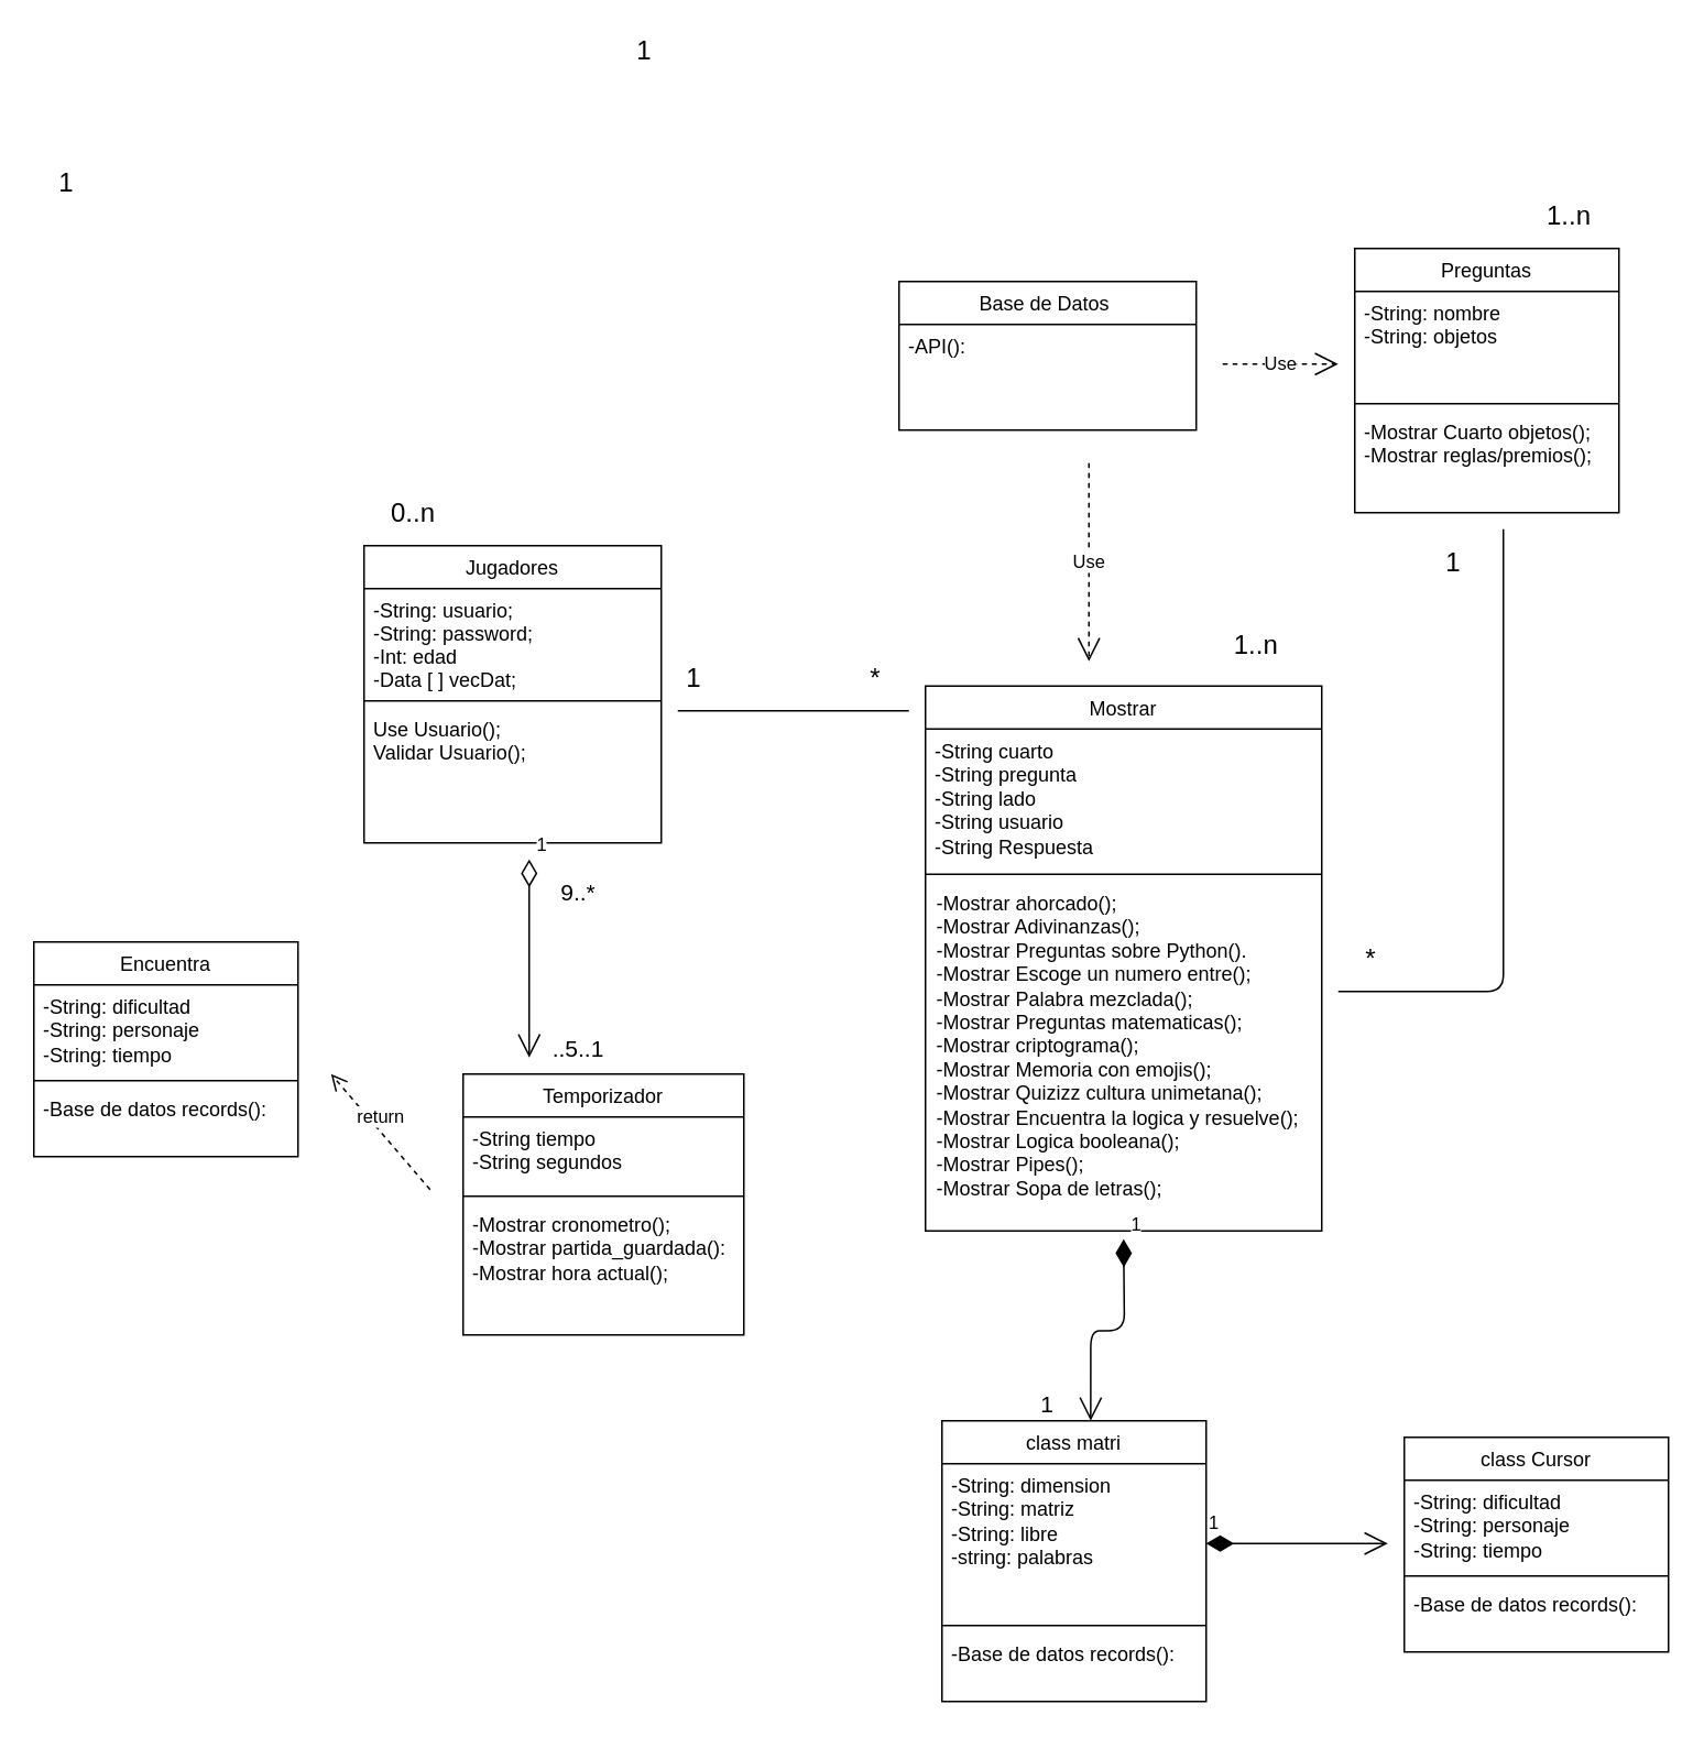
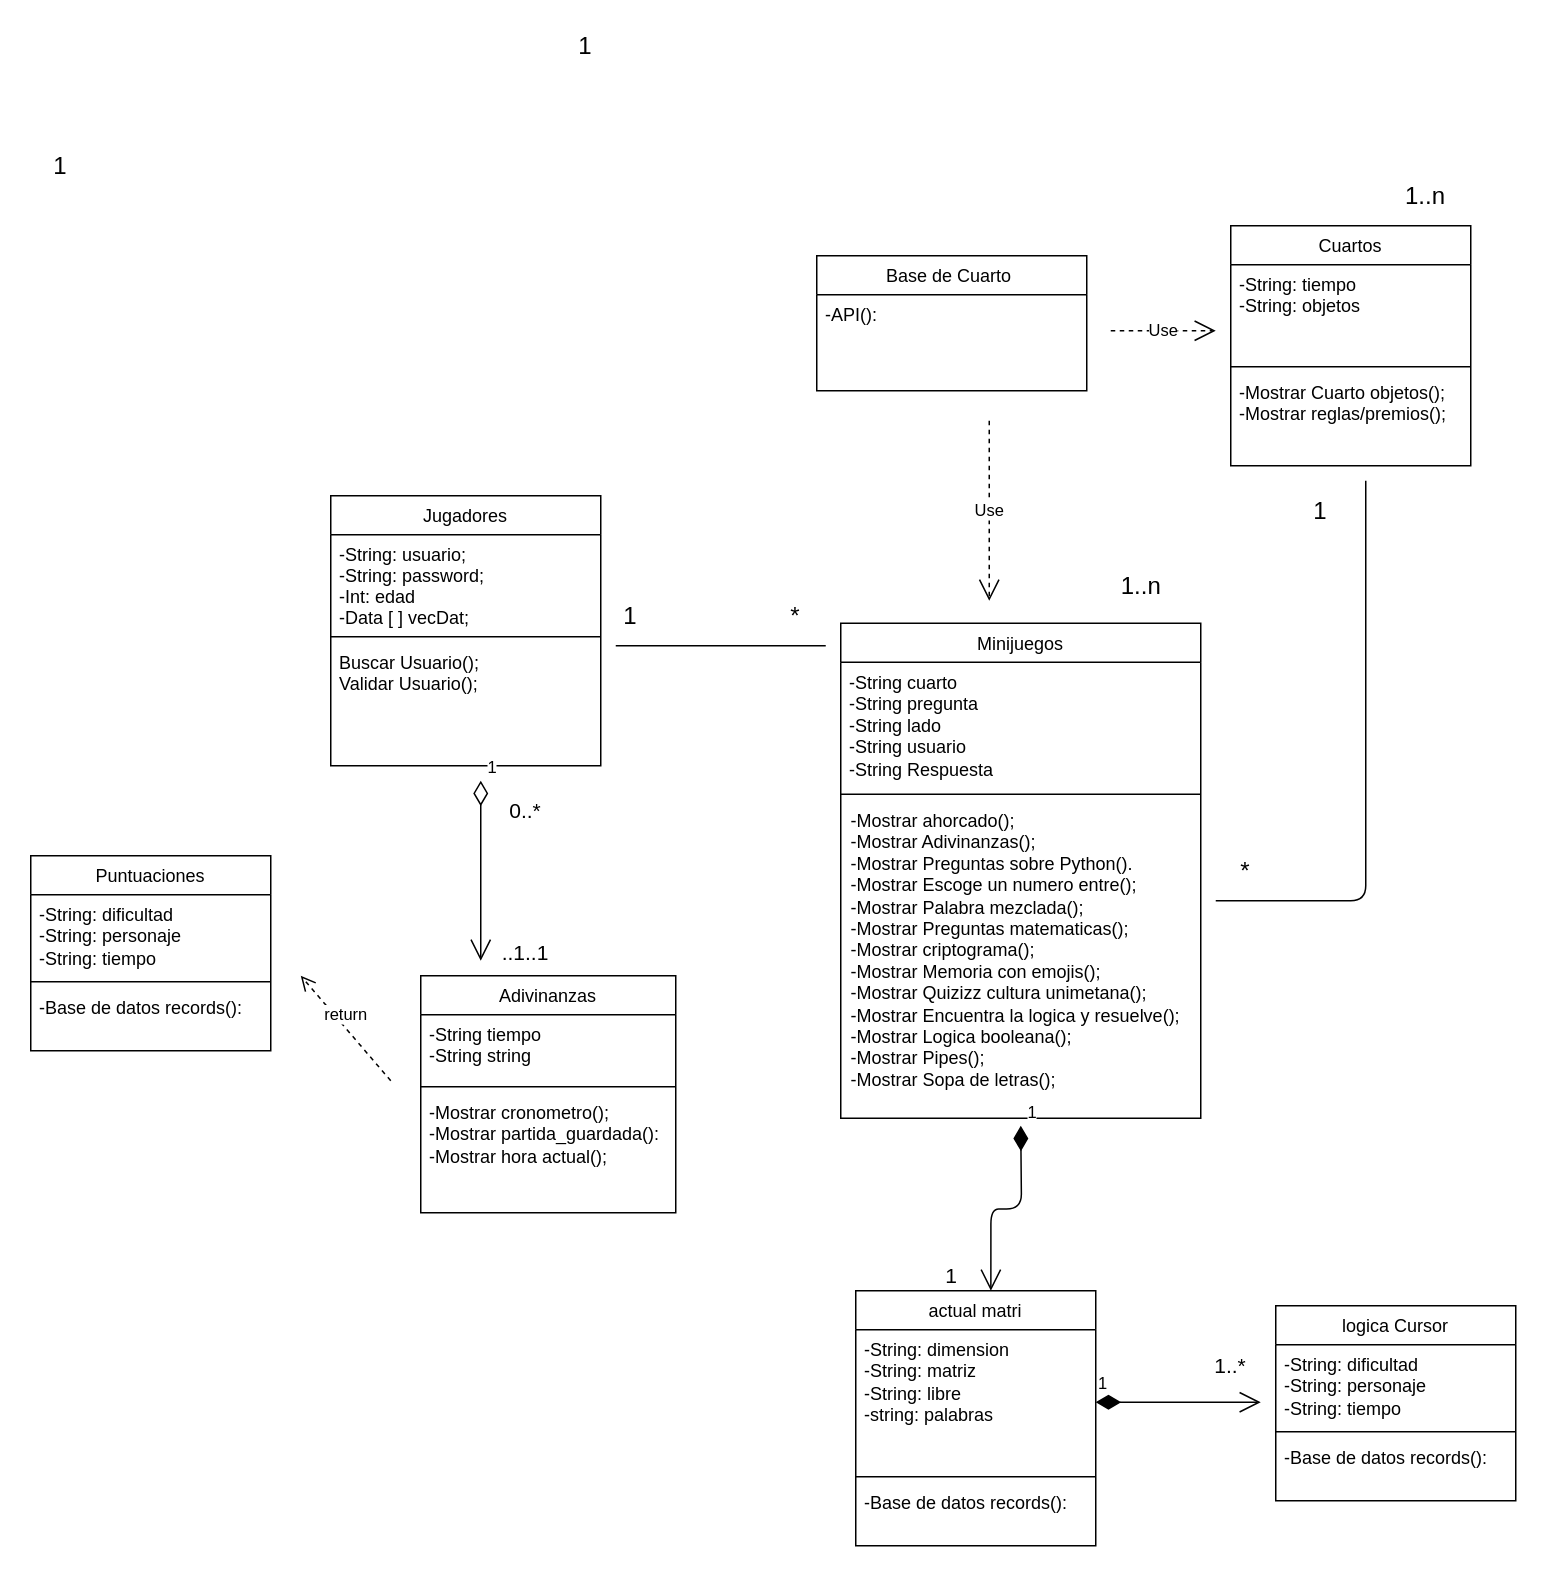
- <mxCell id="10" value="Preguntas" style="swimlane;fontStyle=0;align=center;verticalAlign=top;childLayout=stackLayout;horizontal=1;startSize=26;horizontalStack=0;resizeParent=1;resizeLast=0;collapsible=1;marginBottom=0;rounded=0;shadow=0;strokeWidth=1;" parent="1" vertex="1"><mxGeometry x="820" y="150" width="160" height="160" as="geometry"><mxRectangle x="130" y="380" width="160" height="26" as="alternateBounds" /></mxGeometry></mxCell>
+ <mxCell id="10" value="Cuartos" style="swimlane;fontStyle=0;align=center;verticalAlign=top;childLayout=stackLayout;horizontal=1;startSize=26;horizontalStack=0;resizeParent=1;resizeLast=0;collapsible=1;marginBottom=0;rounded=0;shadow=0;strokeWidth=1;" parent="1" vertex="1"><mxGeometry x="820" y="150" width="160" height="160" as="geometry"><mxRectangle x="130" y="380" width="160" height="26" as="alternateBounds" /></mxGeometry></mxCell>
- <mxCell id="24" value="Base de Datos " style="swimlane;fontStyle=0;align=center;verticalAlign=top;childLayout=stackLayout;horizontal=1;startSize=26;horizontalStack=0;resizeParent=1;resizeLast=0;collapsible=1;marginBottom=0;rounded=0;shadow=0;strokeWidth=1;" vertex="1" parent="1"><mxGeometry x="544" width="180" height="90" as="geometry" y="170"><mxRectangle x="550" y="140" width="160" height="26" as="alternateBounds" /></mxGeometry></mxCell>
+ <mxCell id="24" value="Base de Cuarto " style="swimlane;fontStyle=0;align=center;verticalAlign=top;childLayout=stackLayout;horizontal=1;startSize=26;horizontalStack=0;resizeParent=1;resizeLast=0;collapsible=1;marginBottom=0;rounded=0;shadow=0;strokeWidth=1;" vertex="1" parent="1"><mxGeometry x="544" width="180" height="90" as="geometry" y="170"><mxRectangle x="550" y="140" width="160" height="26" as="alternateBounds" /></mxGeometry></mxCell>
- <mxCell id="11" value="-String: nombre&amp;nbsp;&lt;br&gt;-String: objetos&amp;nbsp;" style="text;html=1;strokeColor=none;fillColor=none;align=left;verticalAlign=top;whiteSpace=wrap;rounded=0;fontSize=12;spacingRight=4;spacingLeft=4;" parent="10" vertex="1"><mxGeometry y="26" width="160" height="64" as="geometry" /></mxCell>
+ <mxCell id="11" value="-String: tiempo&amp;nbsp;&lt;br&gt;-String: objetos&amp;nbsp;" style="text;html=1;strokeColor=none;fillColor=none;align=left;verticalAlign=top;whiteSpace=wrap;rounded=0;fontSize=12;spacingRight=4;spacingLeft=4;" parent="10" vertex="1"><mxGeometry y="26" width="160" height="64" as="geometry" /></mxCell>
- <mxCell id="19" value="0..n" style="text;html=1;strokeColor=none;fillColor=none;align=center;verticalAlign=middle;whiteSpace=wrap;rounded=0;fontSize=16;" parent="1" vertex="1"><mxGeometry x="230" y="300" width="40" height="20" as="geometry" /></mxCell>
- <mxCell id="2" value="Mostrar" style="swimlane;fontStyle=0;align=center;verticalAlign=top;childLayout=stackLayout;horizontal=1;startSize=26;horizontalStack=0;resizeParent=1;resizeLast=0;collapsible=1;marginBottom=0;rounded=0;shadow=0;strokeWidth=1;" parent="1" vertex="1"><mxGeometry x="560" y="415" width="240" height="330" as="geometry"><mxRectangle x="340" y="380" width="170" height="26" as="alternateBounds" /></mxGeometry></mxCell>
+ <mxCell id="2" value="Minijuegos" style="swimlane;fontStyle=0;align=center;verticalAlign=top;childLayout=stackLayout;horizontal=1;startSize=26;horizontalStack=0;resizeParent=1;resizeLast=0;collapsible=1;marginBottom=0;rounded=0;shadow=0;strokeWidth=1;" parent="1" vertex="1"><mxGeometry x="560" y="415" width="240" height="330" as="geometry"><mxRectangle x="340" y="380" width="170" height="26" as="alternateBounds" /></mxGeometry></mxCell>
- <mxCell id="9" value="Use Usuario();&#10;Validar Usuario();" style="text;align=left;verticalAlign=top;spacingLeft=4;spacingRight=4;overflow=hidden;rotatable=0;points=[[0,0.5],[1,0.5]];portConstraint=eastwest;" parent="6" vertex="1"><mxGeometry y="98" width="180" height="64" as="geometry" /></mxCell>
+ <mxCell id="9" value="Buscar Usuario();&#10;Validar Usuario();" style="text;align=left;verticalAlign=top;spacingLeft=4;spacingRight=4;overflow=hidden;rotatable=0;points=[[0,0.5],[1,0.5]];portConstraint=eastwest;" parent="6" vertex="1"><mxGeometry y="98" width="180" height="64" as="geometry" /></mxCell>
- <mxCell id="49" value="9..*" style="text;html=1;strokeColor=none;fillColor=none;align=center;verticalAlign=middle;whiteSpace=wrap;rounded=0;fontSize=14;" vertex="1" parent="1"><mxGeometry x="330" y="530" width="40" height="20" as="geometry" /></mxCell>
+ <mxCell id="49" value="0..*" style="text;html=1;strokeColor=none;fillColor=none;align=center;verticalAlign=middle;whiteSpace=wrap;rounded=0;fontSize=14;" vertex="1" parent="1"><mxGeometry x="330" y="530" width="40" height="20" as="geometry" /></mxCell>
- <mxCell id="15" value="Encuentra" style="swimlane;fontStyle=0;align=center;verticalAlign=top;childLayout=stackLayout;horizontal=1;startSize=26;horizontalStack=0;resizeParent=1;resizeLast=0;collapsible=1;marginBottom=0;rounded=0;shadow=0;strokeWidth=1;" parent="1" vertex="1"><mxGeometry x="20" y="570" width="160" height="130" as="geometry"><mxRectangle x="340" y="380" width="170" height="26" as="alternateBounds" /></mxGeometry></mxCell>
+ <mxCell id="15" value="Puntuaciones" style="swimlane;fontStyle=0;align=center;verticalAlign=top;childLayout=stackLayout;horizontal=1;startSize=26;horizontalStack=0;resizeParent=1;resizeLast=0;collapsible=1;marginBottom=0;rounded=0;shadow=0;strokeWidth=1;" parent="1" vertex="1"><mxGeometry x="20" y="570" width="160" height="130" as="geometry"><mxRectangle x="340" y="380" width="170" height="26" as="alternateBounds" /></mxGeometry></mxCell>
- <mxCell id="48" value="..5..1" style="text;html=1;strokeColor=none;fillColor=none;align=center;verticalAlign=middle;whiteSpace=wrap;rounded=0;fontSize=14;" vertex="1" parent="1"><mxGeometry x="330" y="625" width="40" height="20" as="geometry" /></mxCell>
+ <mxCell id="48" value="..1..1" style="text;html=1;strokeColor=none;fillColor=none;align=center;verticalAlign=middle;whiteSpace=wrap;rounded=0;fontSize=14;" vertex="1" parent="1"><mxGeometry x="330" y="625" width="40" height="20" as="geometry" /></mxCell>
- <mxCell id="20" value="Temporizador" style="swimlane;fontStyle=0;align=center;verticalAlign=top;childLayout=stackLayout;horizontal=1;startSize=26;horizontalStack=0;resizeParent=1;resizeLast=0;collapsible=1;marginBottom=0;rounded=0;shadow=0;strokeWidth=1;" parent="1" vertex="1"><mxGeometry x="280" y="650" width="170" height="158" as="geometry"><mxRectangle x="130" y="380" width="160" height="26" as="alternateBounds" /></mxGeometry></mxCell>
+ <mxCell id="20" value="Adivinanzas" style="swimlane;fontStyle=0;align=center;verticalAlign=top;childLayout=stackLayout;horizontal=1;startSize=26;horizontalStack=0;resizeParent=1;resizeLast=0;collapsible=1;marginBottom=0;rounded=0;shadow=0;strokeWidth=1;" parent="1" vertex="1"><mxGeometry x="280" y="650" width="170" height="158" as="geometry"><mxRectangle x="130" y="380" width="160" height="26" as="alternateBounds" /></mxGeometry></mxCell>
- <mxCell id="21" value="-String tiempo&lt;br&gt;-String segundos" style="text;html=1;strokeColor=none;fillColor=none;align=left;verticalAlign=top;whiteSpace=wrap;rounded=0;fontSize=12;spacingRight=4;spacingLeft=4;" parent="20" vertex="1"><mxGeometry y="26" width="170" height="44" as="geometry" /></mxCell>
+ <mxCell id="21" value="-String tiempo&lt;br&gt;-String string" style="text;html=1;strokeColor=none;fillColor=none;align=left;verticalAlign=top;whiteSpace=wrap;rounded=0;fontSize=12;spacingRight=4;spacingLeft=4;" parent="20" vertex="1"><mxGeometry y="26" width="170" height="44" as="geometry" /></mxCell>
- <mxCell id="38" value="class matri" style="swimlane;fontStyle=0;align=center;verticalAlign=top;childLayout=stackLayout;horizontal=1;startSize=26;horizontalStack=0;resizeParent=1;resizeLast=0;collapsible=1;marginBottom=0;rounded=0;shadow=0;strokeWidth=1;" vertex="1" parent="1"><mxGeometry x="570" y="860" width="160" height="170" as="geometry"><mxRectangle x="340" y="380" width="170" height="26" as="alternateBounds" /></mxGeometry></mxCell>
+ <mxCell id="38" value="actual matri" style="swimlane;fontStyle=0;align=center;verticalAlign=top;childLayout=stackLayout;horizontal=1;startSize=26;horizontalStack=0;resizeParent=1;resizeLast=0;collapsible=1;marginBottom=0;rounded=0;shadow=0;strokeWidth=1;" vertex="1" parent="1"><mxGeometry x="570" y="860" width="160" height="170" as="geometry"><mxRectangle x="340" y="380" width="170" height="26" as="alternateBounds" /></mxGeometry></mxCell>
- <mxCell id="42" value="class Cursor" style="swimlane;fontStyle=0;align=center;verticalAlign=top;childLayout=stackLayout;horizontal=1;startSize=26;horizontalStack=0;resizeParent=1;resizeLast=0;collapsible=1;marginBottom=0;rounded=0;shadow=0;strokeWidth=1;" vertex="1" parent="1"><mxGeometry x="850" y="870" width="160" height="130" as="geometry"><mxRectangle x="340" y="380" width="170" height="26" as="alternateBounds" /></mxGeometry></mxCell>
+ <mxCell id="42" value="logica Cursor" style="swimlane;fontStyle=0;align=center;verticalAlign=top;childLayout=stackLayout;horizontal=1;startSize=26;horizontalStack=0;resizeParent=1;resizeLast=0;collapsible=1;marginBottom=0;rounded=0;shadow=0;strokeWidth=1;" vertex="1" parent="1"><mxGeometry x="850" y="870" width="160" height="130" as="geometry"><mxRectangle x="340" y="380" width="170" height="26" as="alternateBounds" /></mxGeometry></mxCell>
+ <mxCell id="50" value="1..*" style="text;html=1;strokeColor=none;fillColor=none;align=center;verticalAlign=middle;whiteSpace=wrap;rounded=0;fontSize=14;" vertex="1" parent="1"><mxGeometry x="800" y="900" width="40" height="20" as="geometry" /></mxCell>
